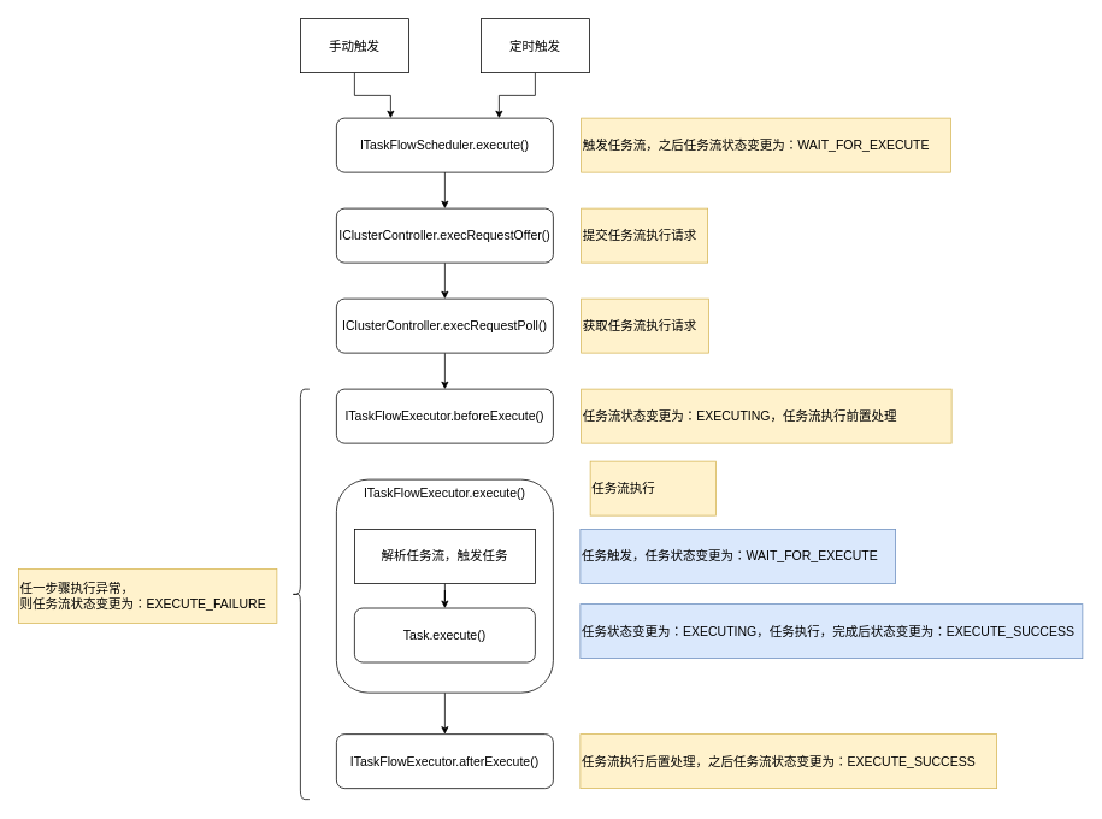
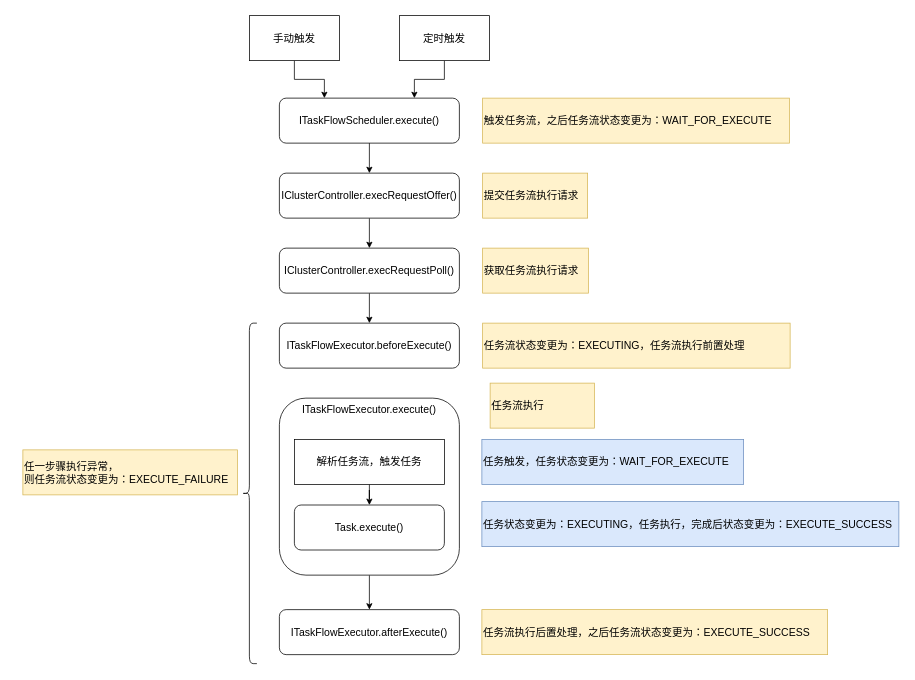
- <mxCell id="23" value="任一步骤执行异常，&lt;br&gt;则任务流状态变更为：EXECUTE_FAILURE" style="rounded=0;whiteSpace=wrap;html=1;fillColor=#fff2cc;strokeColor=#d6b656;fontSize=14;spacingRight=0;align=left;" parent="1" vertex="1"><mxGeometry x="20" y="629" width="286" height="60" as="geometry" /></mxCell>
+ <mxCell id="23" value="任一步骤执行异常，&lt;br&gt;则任务流状态变更为：EXECUTE_FAILURE" style="rounded=0;whiteSpace=wrap;html=1;fillColor=#fff2cc;strokeColor=#d6b656;fontSize=14;spacingRight=0;align=left;" parent="1" vertex="1"><mxGeometry x="30" y="599" width="286" height="60" as="geometry" /></mxCell>
